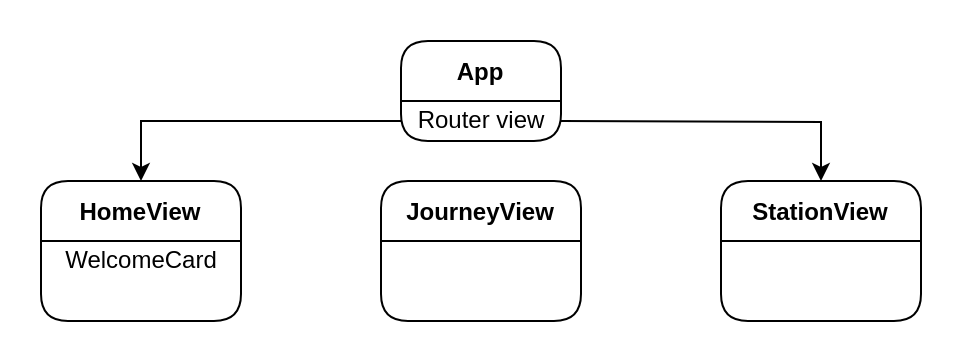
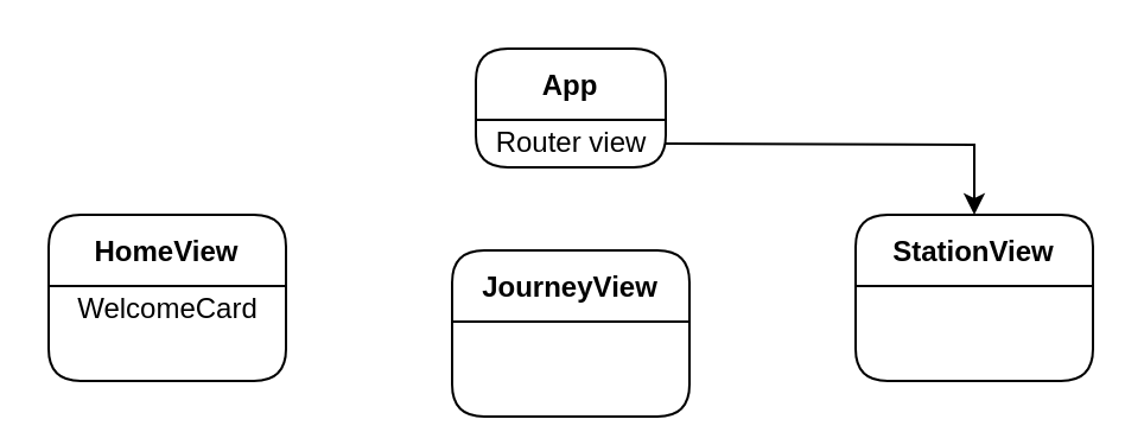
- <mxCell id="5" style="edgeStyle=orthogonalEdgeStyle;rounded=0;orthogonalLoop=1;jettySize=auto;html=1;entryX=0.5;entryY=0;entryDx=0;entryDy=0;" edge="1" parent="1" source="3" target="6"><mxGeometry relative="1" as="geometry"><mxPoint x="240" y="150" as="targetPoint" /></mxGeometry></mxCell>
- <mxCell id="9" value="JourneyView" style="swimlane;shadow=0;rounded=1;sketch=0;glass=0;swimlaneLine=1;labelBackgroundColor=#FFFFFF;startSize=30;" vertex="1" parent="1"><mxGeometry x="190" y="90" width="100" height="70" as="geometry" /></mxCell>
+ <mxCell id="9" value="JourneyView" style="swimlane;shadow=0;rounded=1;sketch=0;glass=0;swimlaneLine=1;labelBackgroundColor=#FFFFFF;startSize=30;" vertex="1" parent="1"><mxGeometry x="190" y="105" width="100" height="70" as="geometry" /></mxCell>
